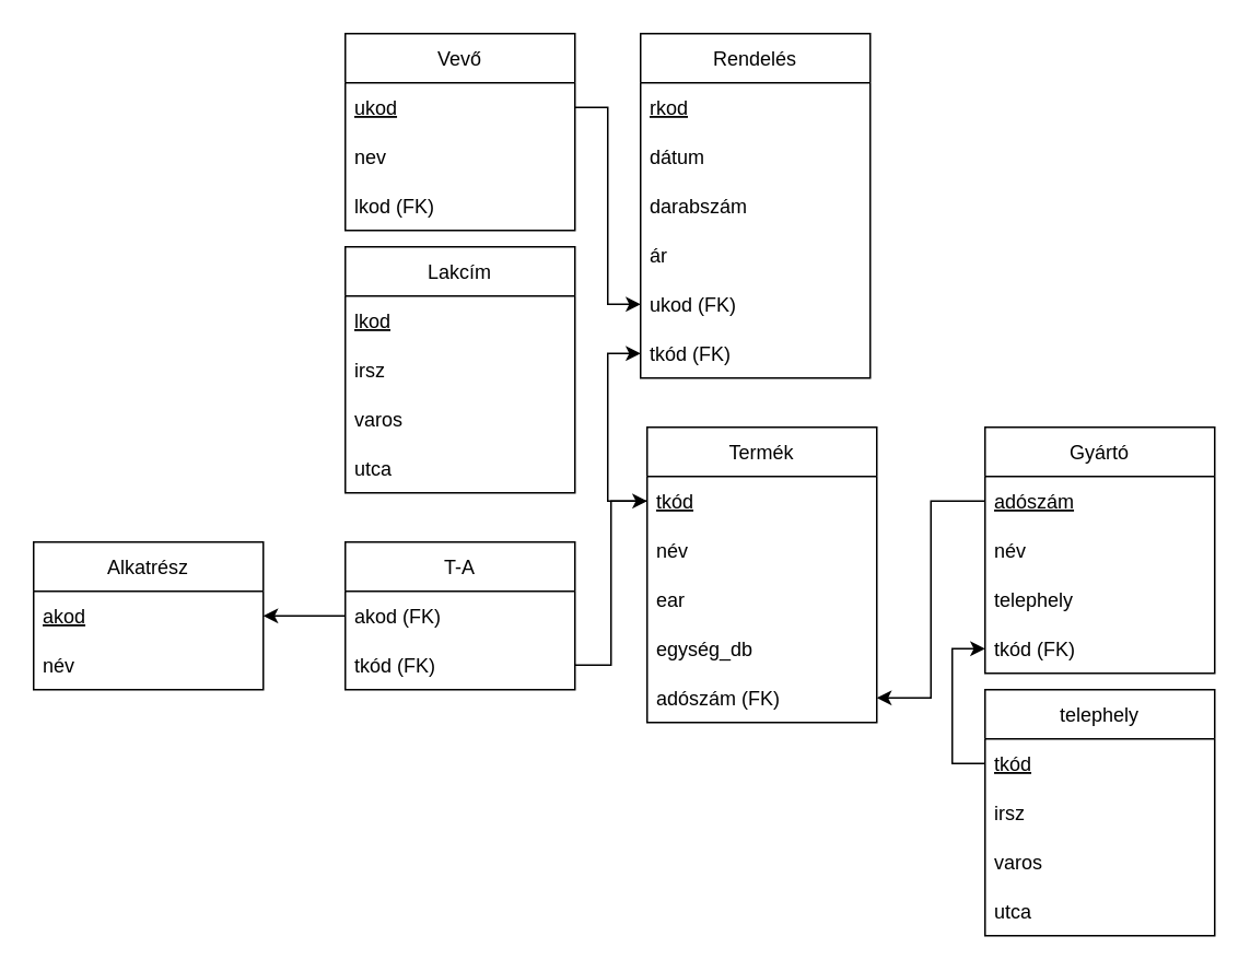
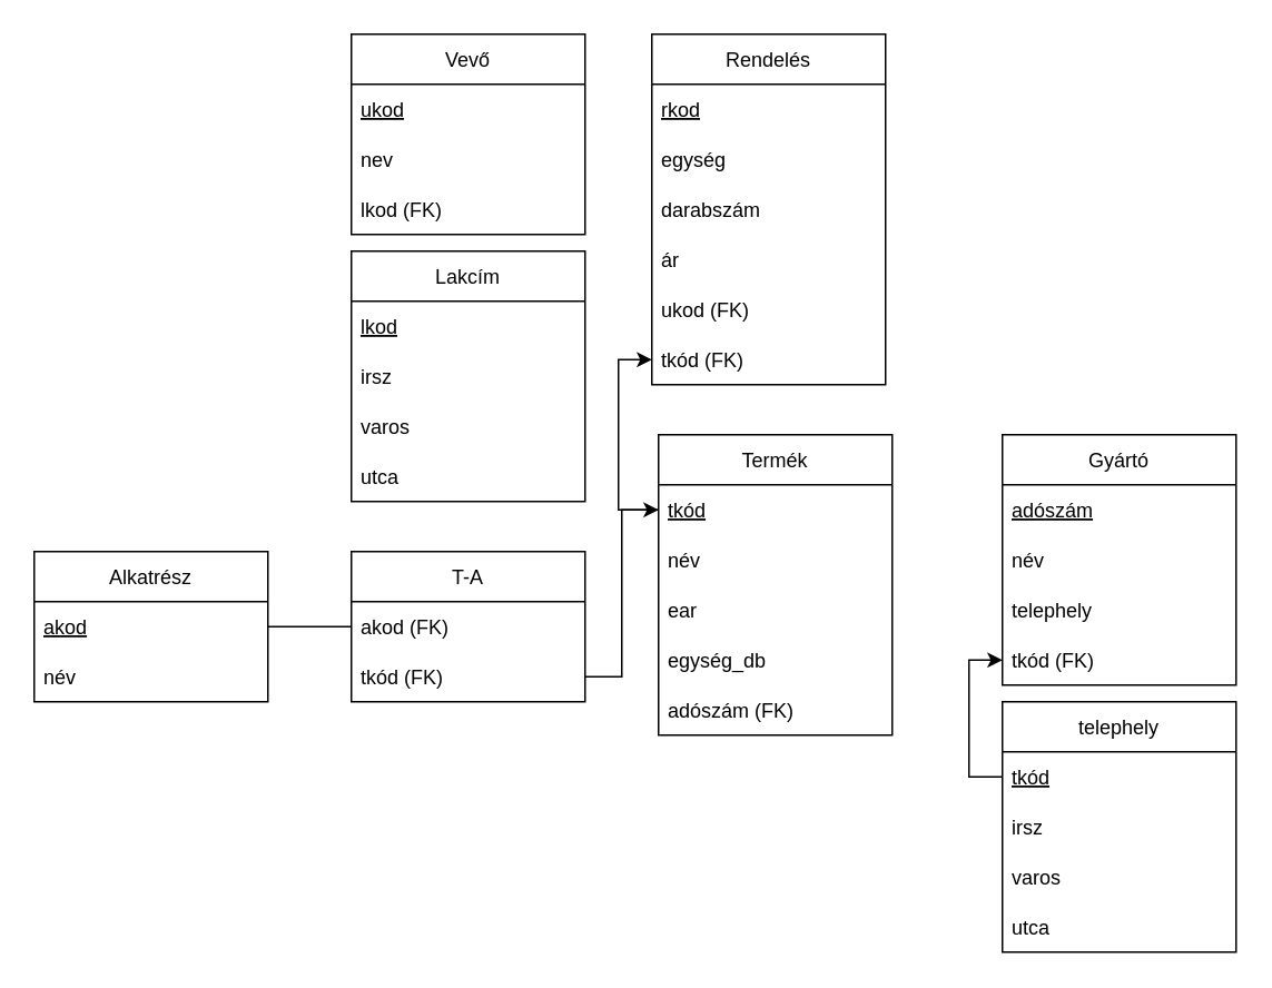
- <mxCell id="31" value="dátum" style="text;strokeColor=none;fillColor=none;align=left;verticalAlign=middle;spacingLeft=4;spacingRight=4;overflow=hidden;points=[[0,0.5],[1,0.5]];portConstraint=eastwest;rotatable=0;" vertex="1" parent="29"><mxGeometry y="60" width="140" height="30" as="geometry" /></mxCell>
+ <mxCell id="31" value="egység" style="text;strokeColor=none;fillColor=none;align=left;verticalAlign=middle;spacingLeft=4;spacingRight=4;overflow=hidden;points=[[0,0.5],[1,0.5]];portConstraint=eastwest;rotatable=0;" vertex="1" parent="29"><mxGeometry y="60" width="140" height="30" as="geometry" /></mxCell>
- <mxCell id="45" value="" style="edgeStyle=orthogonalEdgeStyle;rounded=0;orthogonalLoop=1;jettySize=auto;html=1;entryX=0;entryY=0.5;entryDx=0;entryDy=0;" edge="1" parent="1" source="37" target="34"><mxGeometry relative="1" as="geometry" /></mxCell>
- <mxCell id="16" value="" style="edgeStyle=orthogonalEdgeStyle;rounded=0;orthogonalLoop=1;jettySize=auto;html=1;entryX=1;entryY=0.5;entryDx=0;entryDy=0;exitX=0;exitY=0.5;exitDx=0;exitDy=0;" edge="1" parent="1" source="18" target="15"><mxGeometry relative="1" as="geometry" /></mxCell>
- <mxCell id="5" value="" style="edgeStyle=orthogonalEdgeStyle;rounded=0;orthogonalLoop=1;jettySize=auto;html=1;entryX=1;entryY=0.5;entryDx=0;entryDy=0;" edge="1" parent="1" source="6" target="3"><mxGeometry relative="1" as="geometry" /></mxCell>
+ <mxCell id="5" value="" style="edgeStyle=orthogonalEdgeStyle;rounded=0;orthogonalLoop=1;jettySize=auto;html=1;entryX=1;entryY=0.5;entryDx=0;entryDy=0;endArrow=none;" edge="1" parent="1" source="6" target="3"><mxGeometry relative="1" as="geometry" /></mxCell>
